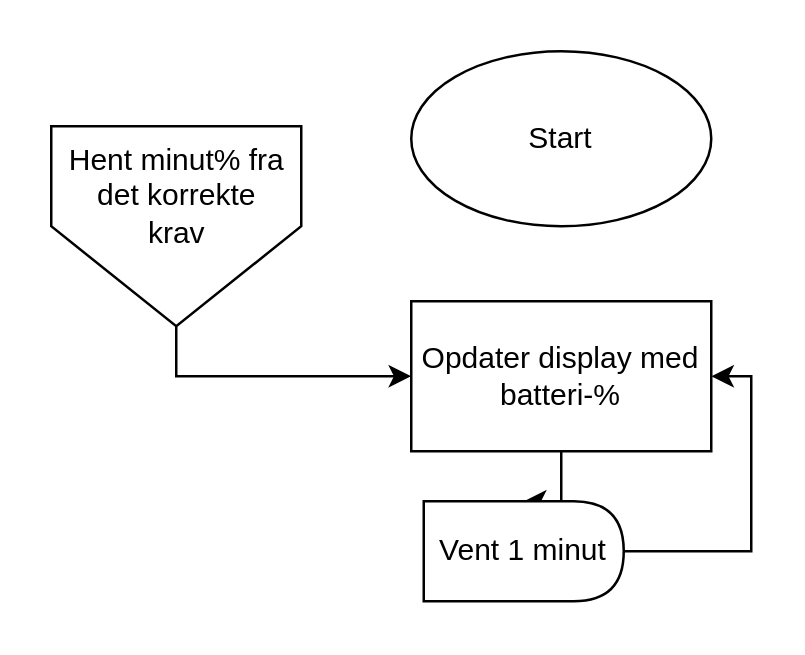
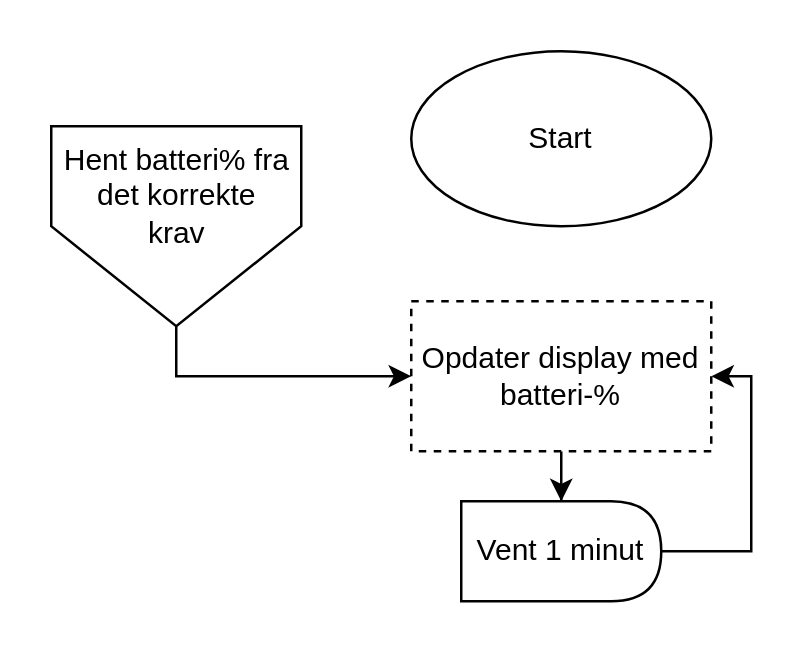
- <mxCell id="8" value="Hent minut% fra&#10;det korrekte&#10;krav&#10;" style="verticalLabelPosition=middle;verticalAlign=top;html=1;shape=offPageConnector;rounded=0;size=0.5;spacingBottom=22;labelPosition=center;align=center;" vertex="1" parent="1"><mxGeometry x="20" y="50" width="100" height="80" as="geometry" /></mxCell>
+ <mxCell id="8" value="Hent batteri% fra&#10;det korrekte&#10;krav&#10;" style="verticalLabelPosition=middle;verticalAlign=top;html=1;shape=offPageConnector;rounded=0;size=0.5;spacingBottom=22;labelPosition=center;align=center;" vertex="1" parent="1"><mxGeometry x="20" y="50" width="100" height="80" as="geometry" /></mxCell>
- <mxCell id="4" value="&lt;div&gt;Opdater display med batteri-%&lt;/div&gt;" style="rounded=0;whiteSpace=wrap;html=1;" vertex="1" parent="1"><mxGeometry x="164" y="120" width="120" height="60" as="geometry" /></mxCell>
+ <mxCell id="4" value="&lt;div&gt;Opdater display med batteri-%&lt;/div&gt;" style="rounded=0;whiteSpace=wrap;html=1;dashed=1;" vertex="1" parent="1"><mxGeometry x="164" y="120" width="120" height="60" as="geometry" /></mxCell>
- <mxCell id="6" value="Vent 1 minut" style="shape=delay;whiteSpace=wrap;html=1;" vertex="1" parent="1"><mxGeometry x="169" y="200" width="80" height="40" as="geometry" /></mxCell>
+ <mxCell id="6" value="Vent 1 minut" style="shape=delay;whiteSpace=wrap;html=1;" vertex="1" parent="1"><mxGeometry x="184" y="200" width="80" height="40" as="geometry" /></mxCell>
